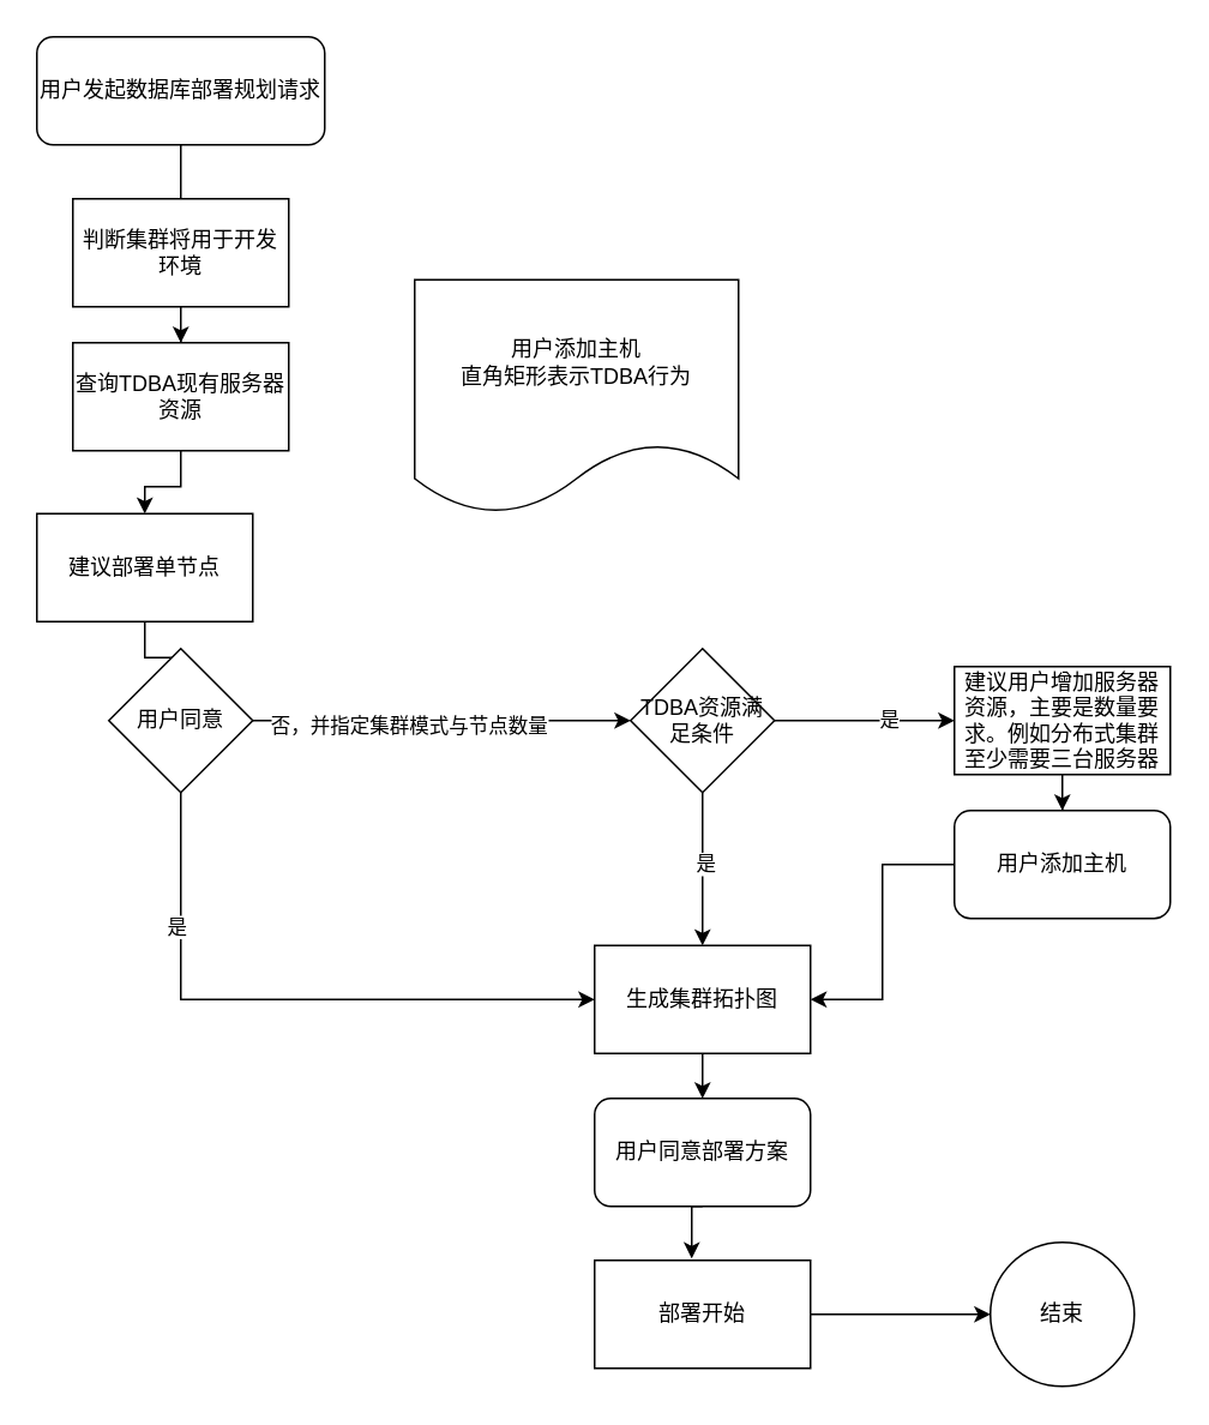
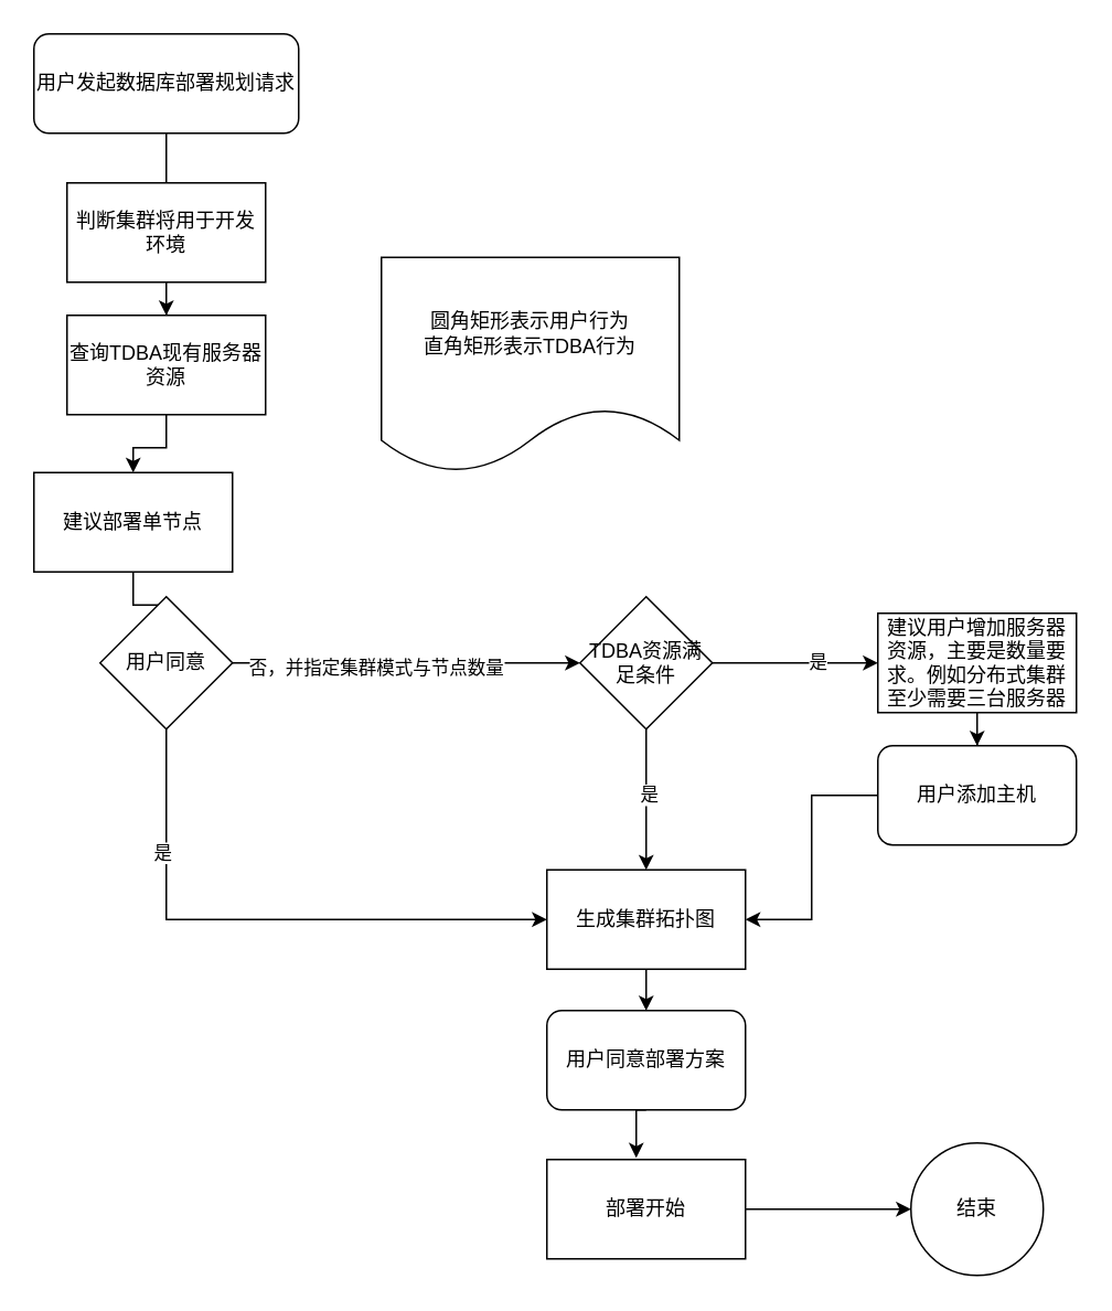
- <mxCell id="15" value="&lt;span style=&quot;text-wrap: nowrap;&quot;&gt;用户添加主机&lt;/span&gt;&lt;div style=&quot;text-wrap: nowrap;&quot;&gt;直角矩形表示TDBA行为&lt;/div&gt;" style="shape=document;whiteSpace=wrap;html=1;boundedLbl=1;" parent="1" vertex="1"><mxGeometry x="230" y="155" width="180" height="130" as="geometry" /></mxCell>
+ <mxCell id="15" value="&lt;span style=&quot;text-wrap: nowrap;&quot;&gt;圆角矩形表示用户行为&lt;/span&gt;&lt;div style=&quot;text-wrap: nowrap;&quot;&gt;直角矩形表示TDBA行为&lt;/div&gt;" style="shape=document;whiteSpace=wrap;html=1;boundedLbl=1;" parent="1" vertex="1"><mxGeometry x="230" y="155" width="180" height="130" as="geometry" /></mxCell>
